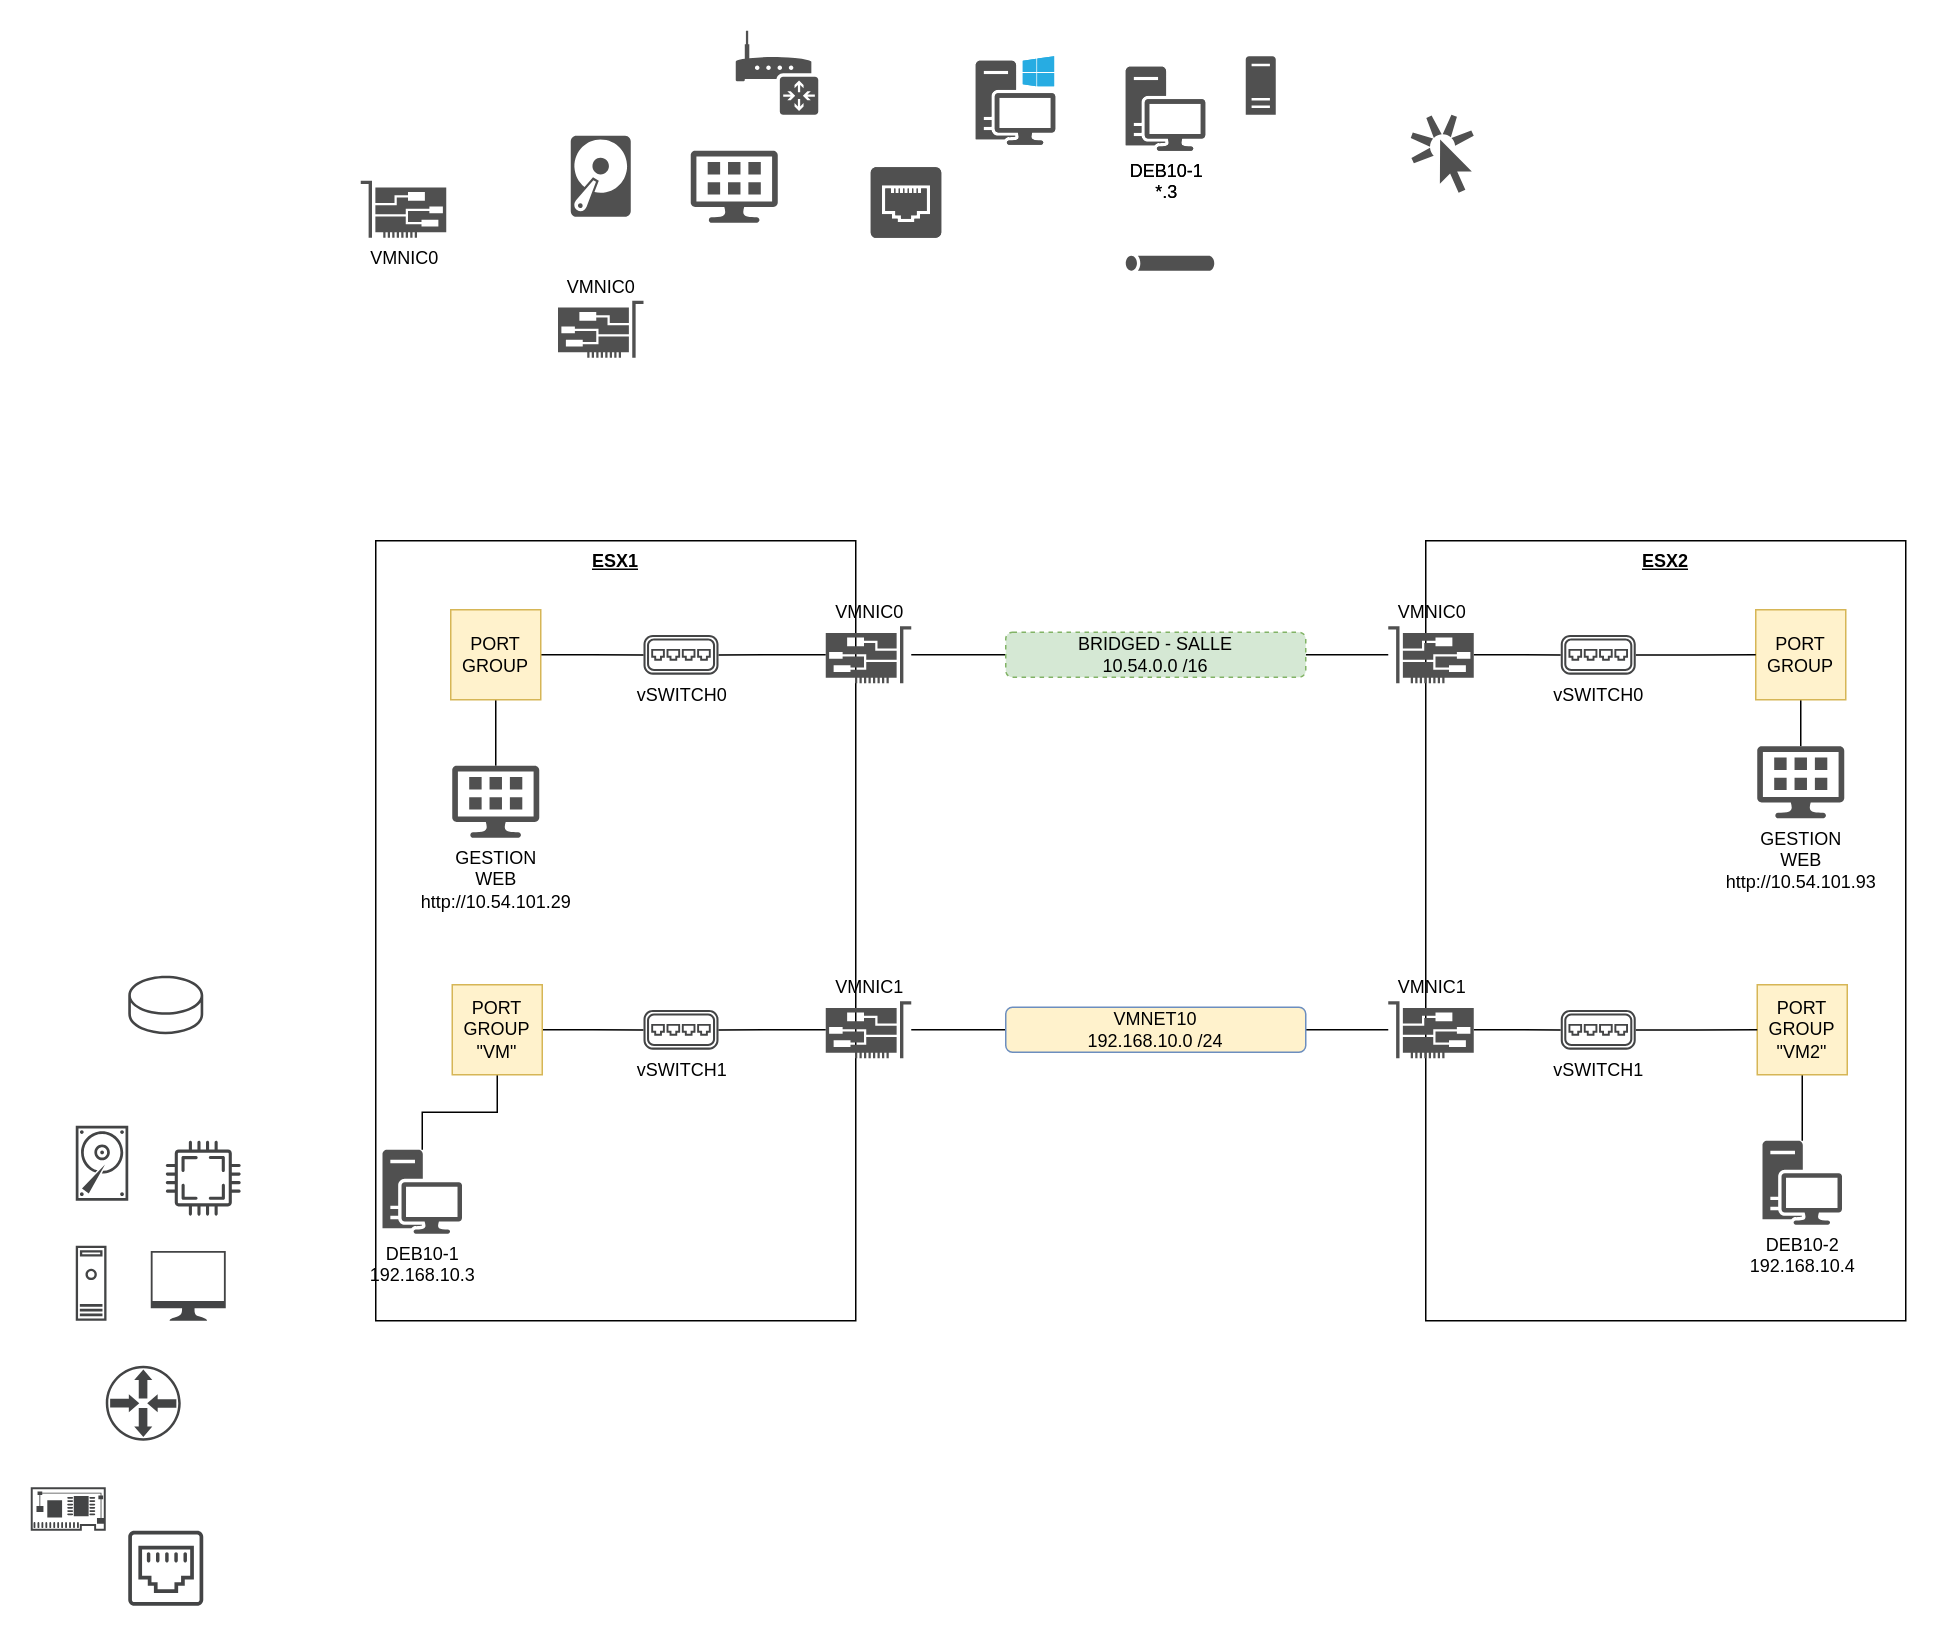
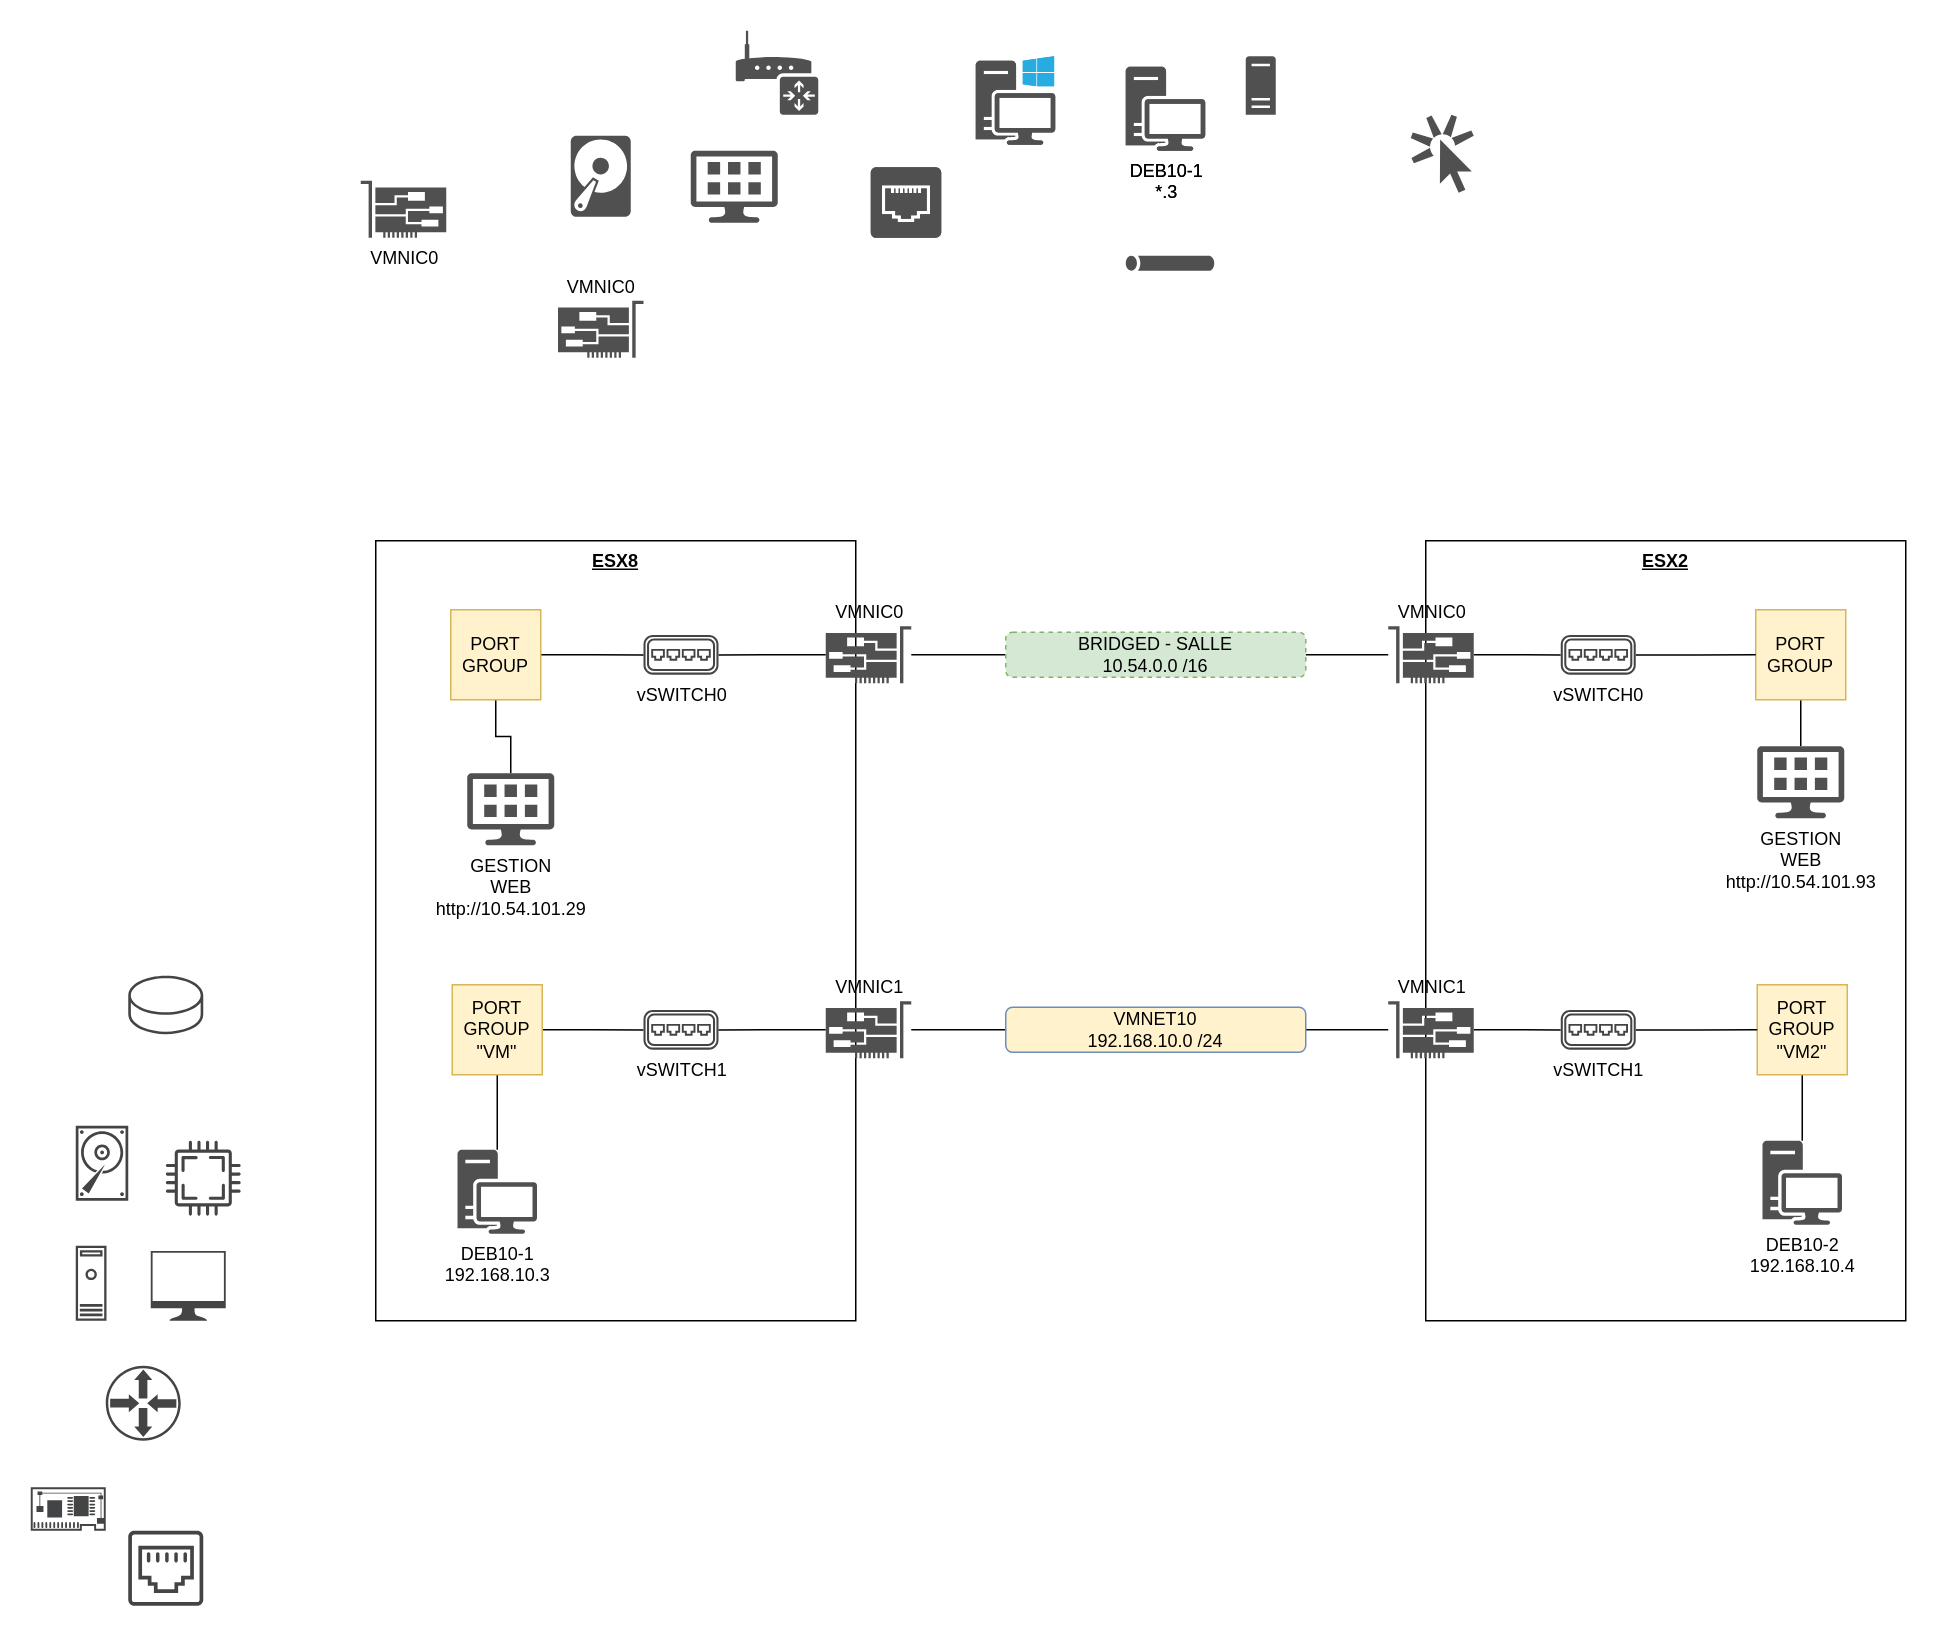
- <mxCell id="3" value="&lt;b&gt;&lt;u&gt;ESX1&lt;/u&gt;&lt;/b&gt;" style="rounded=0;whiteSpace=wrap;html=1;horizontal=1;verticalAlign=top;" parent="1" vertex="1"><mxGeometry x="250" y="360" width="320" height="520" as="geometry" /></mxCell>
+ <mxCell id="3" value="&lt;b&gt;&lt;u&gt;ESX8&lt;/u&gt;&lt;/b&gt;" style="rounded=0;whiteSpace=wrap;html=1;horizontal=1;verticalAlign=top;" parent="1" vertex="1"><mxGeometry x="250" y="360" width="320" height="520" as="geometry" /></mxCell>
- <mxCell id="58" value="GESTION&lt;br&gt;WEB&lt;br&gt;http://10.54.101.29" style="sketch=0;pointerEvents=1;shadow=0;dashed=0;html=1;strokeColor=none;fillColor=#505050;labelPosition=center;verticalLabelPosition=bottom;verticalAlign=top;outlineConnect=0;align=center;shape=mxgraph.office.devices.management_console;" parent="1" vertex="1"><mxGeometry x="301" y="510" width="58" height="48" as="geometry" /></mxCell>
+ <mxCell id="58" value="GESTION&lt;br&gt;WEB&lt;br&gt;http://10.54.101.29" style="sketch=0;pointerEvents=1;shadow=0;dashed=0;html=1;strokeColor=none;fillColor=#505050;labelPosition=center;verticalLabelPosition=bottom;verticalAlign=top;outlineConnect=0;align=center;shape=mxgraph.office.devices.management_console;" parent="1" vertex="1"><mxGeometry x="311" y="515" width="58" height="48" as="geometry" /></mxCell>
- <mxCell id="12" value="DEB10-1&lt;br&gt;192.168.10.3" style="sketch=0;pointerEvents=1;shadow=0;dashed=0;html=1;strokeColor=none;fillColor=#505050;labelPosition=center;verticalLabelPosition=bottom;verticalAlign=top;outlineConnect=0;align=center;shape=mxgraph.office.devices.workstation;" parent="1" vertex="1"><mxGeometry x="254.5" y="766" width="53" height="56" as="geometry" /></mxCell>
+ <mxCell id="12" value="DEB10-1&lt;br&gt;192.168.10.3" style="sketch=0;pointerEvents=1;shadow=0;dashed=0;html=1;strokeColor=none;fillColor=#505050;labelPosition=center;verticalLabelPosition=bottom;verticalAlign=top;outlineConnect=0;align=center;shape=mxgraph.office.devices.workstation;" parent="1" vertex="1"><mxGeometry x="304.5" y="766" width="53" height="56" as="geometry" /></mxCell>
